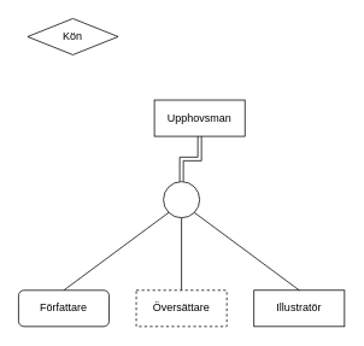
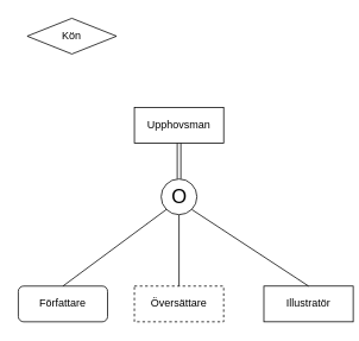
- <mxCell id="2" value="Upphovsman" style="whiteSpace=wrap;html=1;align=center;" vertex="1" parent="1"><mxGeometry x="170" y="110" width="100" height="40" as="geometry" /></mxCell>
+ <mxCell id="2" value="Upphovsman" style="whiteSpace=wrap;html=1;align=center;" vertex="1" parent="1"><mxGeometry x="150" y="120" width="100" height="40" as="geometry" /></mxCell>
+ <mxCell id="13" value="&lt;span&gt;&lt;font style=&quot;font-size: 22px&quot;&gt;O&lt;/font&gt;&lt;/span&gt;" style="text;html=1;align=center;verticalAlign=middle;resizable=0;points=[];autosize=1;fontStyle=0" vertex="1" parent="11"><mxGeometry x="5" y="10" width="30" height="20" as="geometry" /></mxCell>
- <mxCell id="7" value="Illustratör" style="whiteSpace=wrap;html=1;align=center;" vertex="1" parent="1"><mxGeometry x="280" y="320" width="100" height="40" as="geometry" /></mxCell>
+ <mxCell id="7" value="Illustratör" style="whiteSpace=wrap;html=1;align=center;" vertex="1" parent="1"><mxGeometry x="295" y="320" width="100" height="40" as="geometry" /></mxCell>
